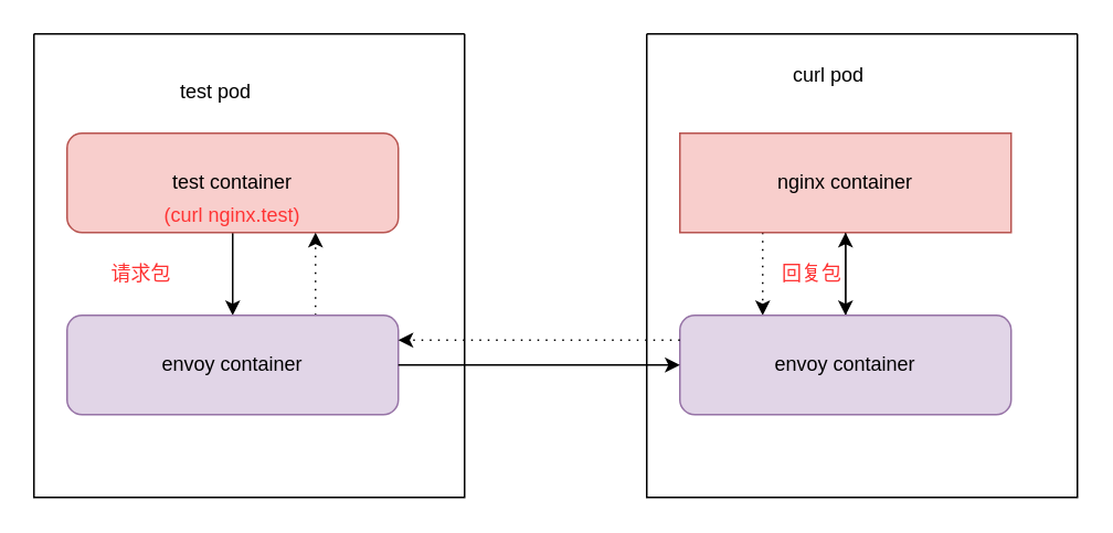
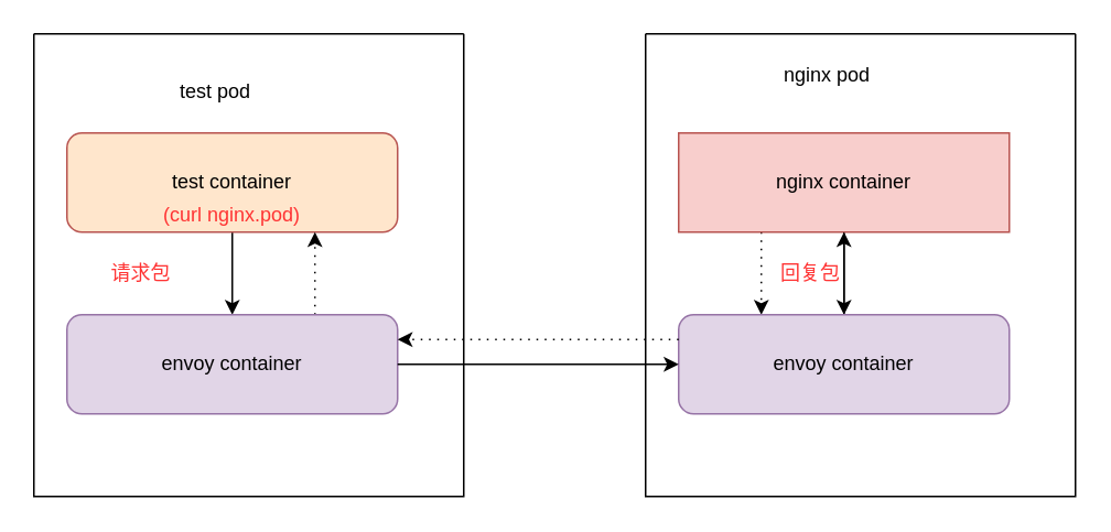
- <mxCell id="11" value="curl pod" style="text;html=1;strokeColor=none;fillColor=none;align=center;verticalAlign=middle;whiteSpace=wrap;rounded=0;" vertex="1" parent="10"><mxGeometry x="80" y="10" width="60" height="30" as="geometry" /></mxCell>
+ <mxCell id="11" value="nginx pod" style="text;html=1;strokeColor=none;fillColor=none;align=center;verticalAlign=middle;whiteSpace=wrap;rounded=0;" vertex="1" parent="10"><mxGeometry x="80" y="10" width="60" height="30" as="geometry" /></mxCell>
- <mxCell id="5" value="test container" style="rounded=1;whiteSpace=wrap;html=1;fillColor=#f8cecc;strokeColor=#b85450;" vertex="1" parent="2"><mxGeometry x="20" y="60" width="200" height="60" as="geometry" /></mxCell>
+ <mxCell id="5" value="test container" style="rounded=1;whiteSpace=wrap;html=1;fillColor=#ffe6cc;strokeColor=#b85450;" vertex="1" parent="2"><mxGeometry x="20" y="60" width="200" height="60" as="geometry" /></mxCell>
- <mxCell id="8" value="&lt;font color=&quot;#ff3333&quot;&gt;(curl nginx.test)&lt;/font&gt;" style="text;html=1;strokeColor=none;fillColor=none;align=center;verticalAlign=middle;whiteSpace=wrap;rounded=0;" vertex="1" parent="2"><mxGeometry x="70" y="100" width="100" height="20" as="geometry" /></mxCell>
+ <mxCell id="8" value="&lt;font color=&quot;#ff3333&quot;&gt;(curl nginx.pod)&lt;/font&gt;" style="text;html=1;strokeColor=none;fillColor=none;align=center;verticalAlign=middle;whiteSpace=wrap;rounded=0;" vertex="1" parent="2"><mxGeometry x="70" y="100" width="100" height="20" as="geometry" /></mxCell>
